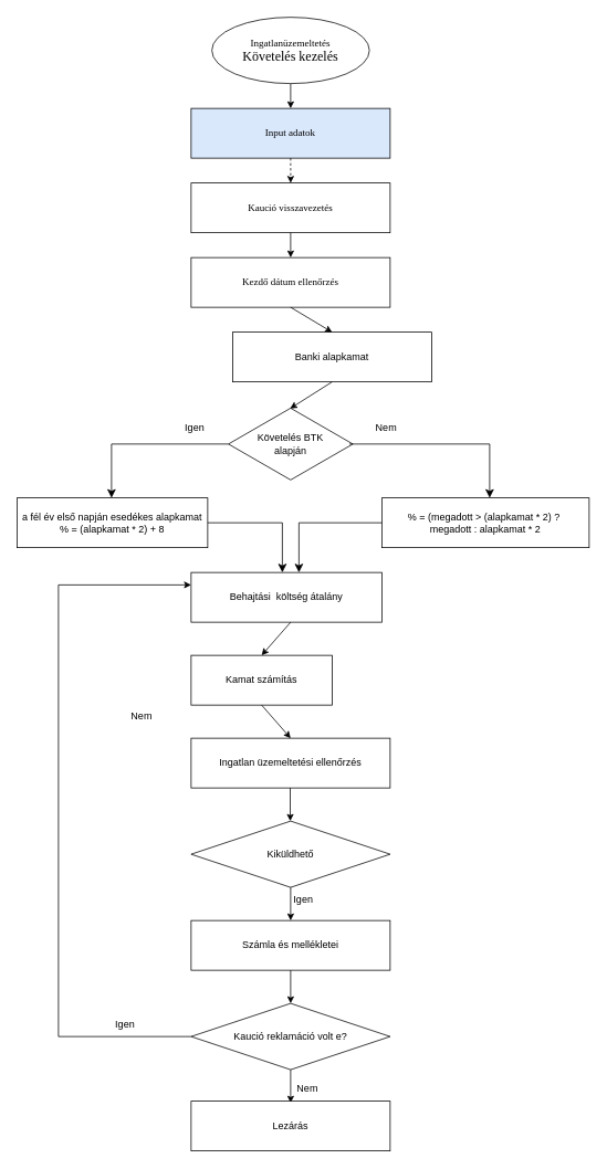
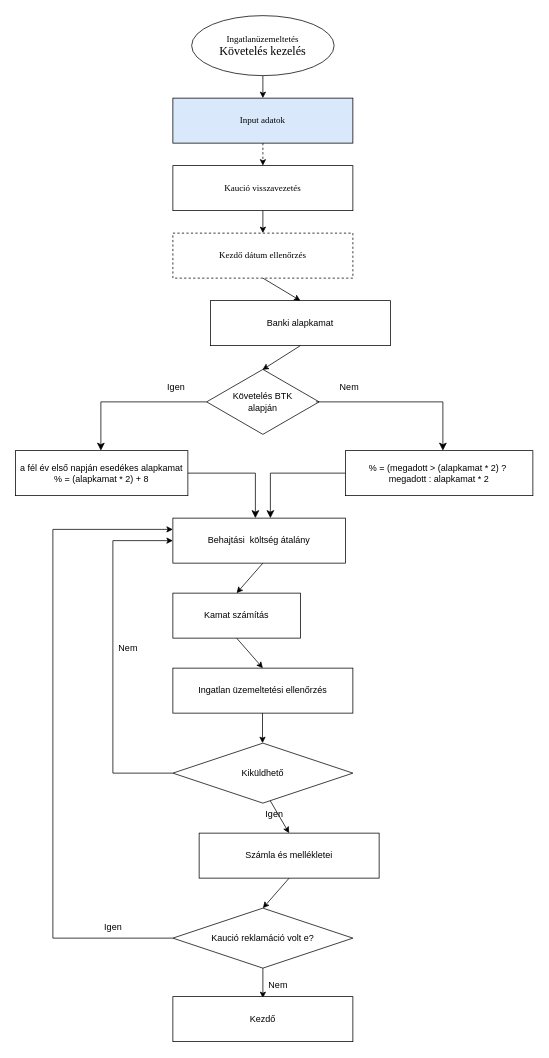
- <mxCell id="5" value="&lt;font face=&quot;Tahoma&quot;&gt;Kezdő dátum ellenőrzés&lt;/font&gt;" style="rounded=0;whiteSpace=wrap;html=1;labelBackgroundColor=none;" parent="1" vertex="1"><mxGeometry x="230" y="310" width="240" height="60" as="geometry" /></mxCell>
+ <mxCell id="5" value="&lt;font face=&quot;Tahoma&quot;&gt;Kezdő dátum ellenőrzés&lt;/font&gt;" style="rounded=0;whiteSpace=wrap;html=1;labelBackgroundColor=none;dashed=1;" parent="1" vertex="1"><mxGeometry x="230" y="310" width="240" height="60" as="geometry" /></mxCell>
+ <mxCell id="33" value="" style="edgeStyle=none;orthogonalLoop=1;jettySize=auto;html=1;rounded=0;exitX=0;exitY=0.5;exitDx=0;exitDy=0;entryX=0;entryY=0.5;entryDx=0;entryDy=0;" parent="1" source="29" target="20" edge="1"><mxGeometry width="100" relative="1" as="geometry"><mxPoint x="70" y="1000" as="sourcePoint" /><mxPoint x="150" y="710" as="targetPoint" /><Array as="points"><mxPoint x="150" y="1030" /><mxPoint x="150" y="720" /></Array></mxGeometry></mxCell>
- <mxCell id="23" value="Számla és mellékletei&lt;div&gt;&lt;/div&gt;" style="whiteSpace=wrap;html=1;" parent="1" vertex="1"><mxGeometry x="230" y="1110" width="240" height="60" as="geometry" /></mxCell>
+ <mxCell id="23" value="Számla és mellékletei&lt;div&gt;&lt;/div&gt;" style="whiteSpace=wrap;html=1;" parent="1" vertex="1"><mxGeometry x="265" y="1110" width="240" height="60" as="geometry" /></mxCell>
- <mxCell id="38" value="Lezárás&lt;div&gt;&lt;/div&gt;" style="whiteSpace=wrap;html=1;" parent="1" vertex="1"><mxGeometry x="230" y="1328" width="240" height="60" as="geometry" /></mxCell>
+ <mxCell id="38" value="Kezdő&lt;div&gt;&lt;/div&gt;" style="whiteSpace=wrap;html=1;" parent="1" vertex="1"><mxGeometry x="230" y="1328" width="240" height="60" as="geometry" /></mxCell>
